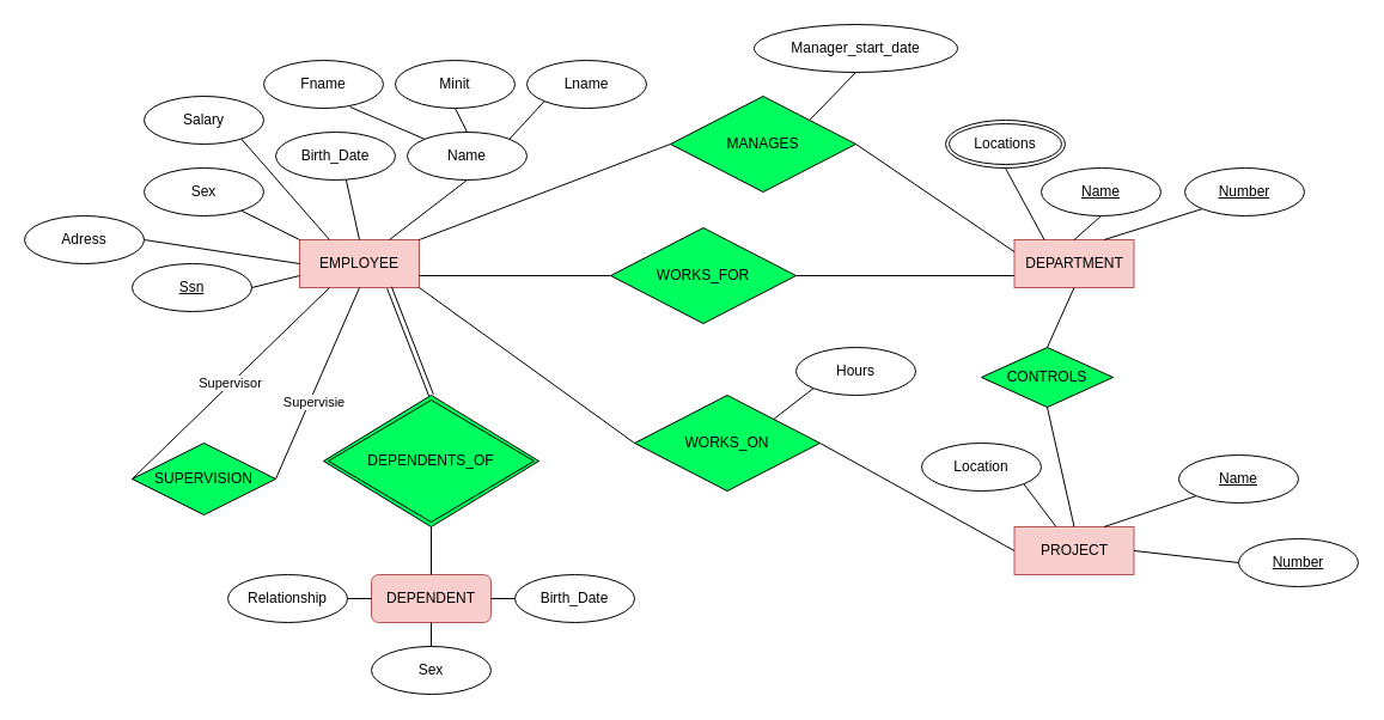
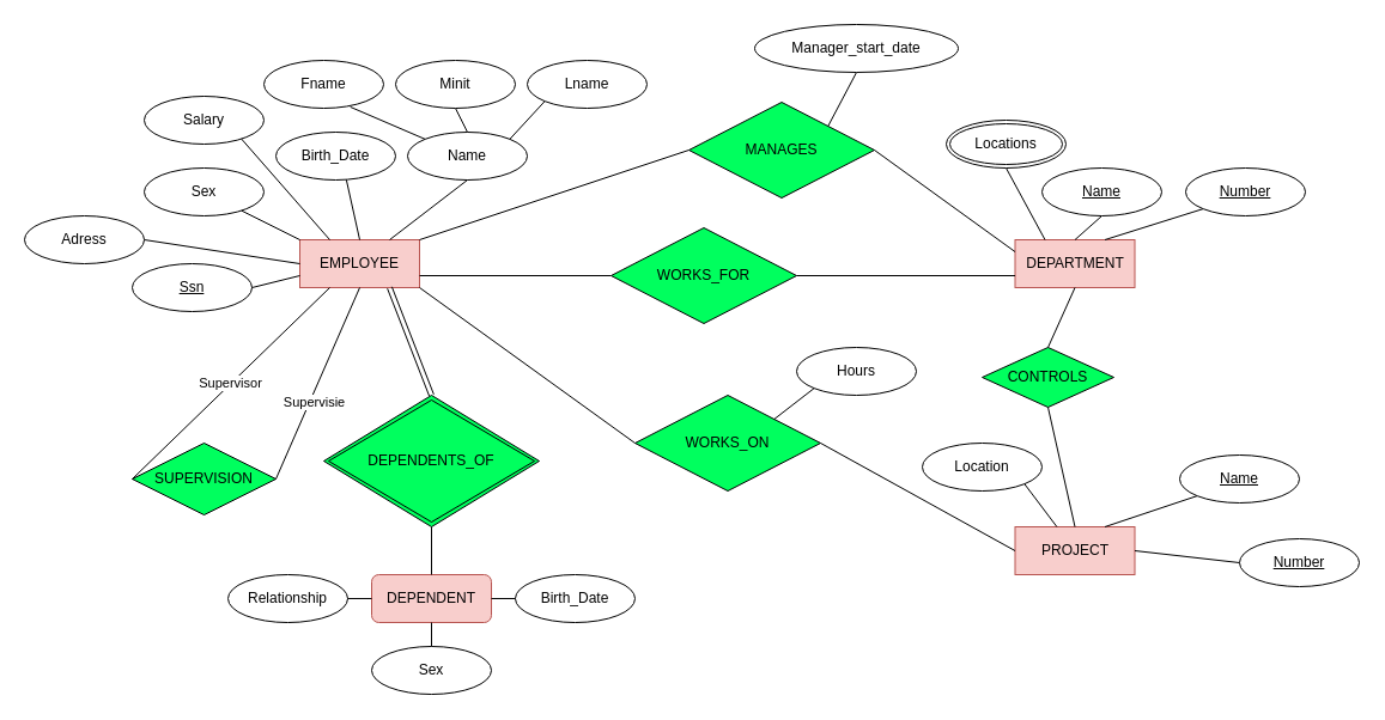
- <mxCell id="48" value="MANAGES" style="shape=rhombus;perimeter=rhombusPerimeter;whiteSpace=wrap;html=1;align=center;fillColor=#00FF5E;" vertex="1" parent="1"><mxGeometry x="560" y="80" width="155" height="80" as="geometry" /></mxCell>
+ <mxCell id="48" value="MANAGES" style="shape=rhombus;perimeter=rhombusPerimeter;whiteSpace=wrap;html=1;align=center;fillColor=#00FF5E;" vertex="1" parent="1"><mxGeometry x="575" y="85" width="155" height="80" as="geometry" /></mxCell>
